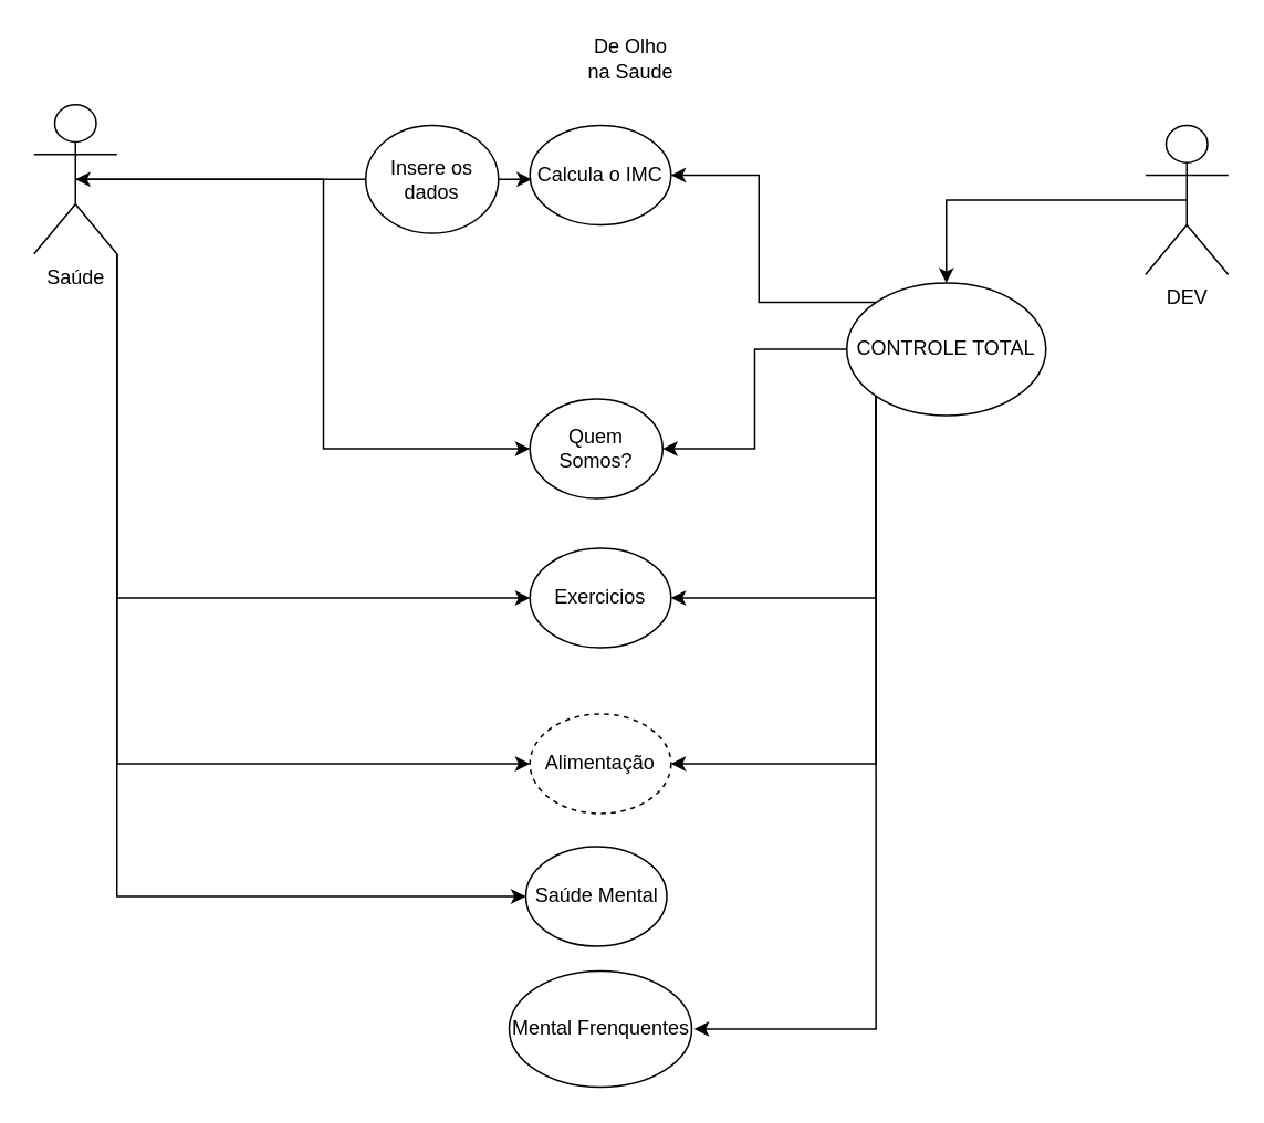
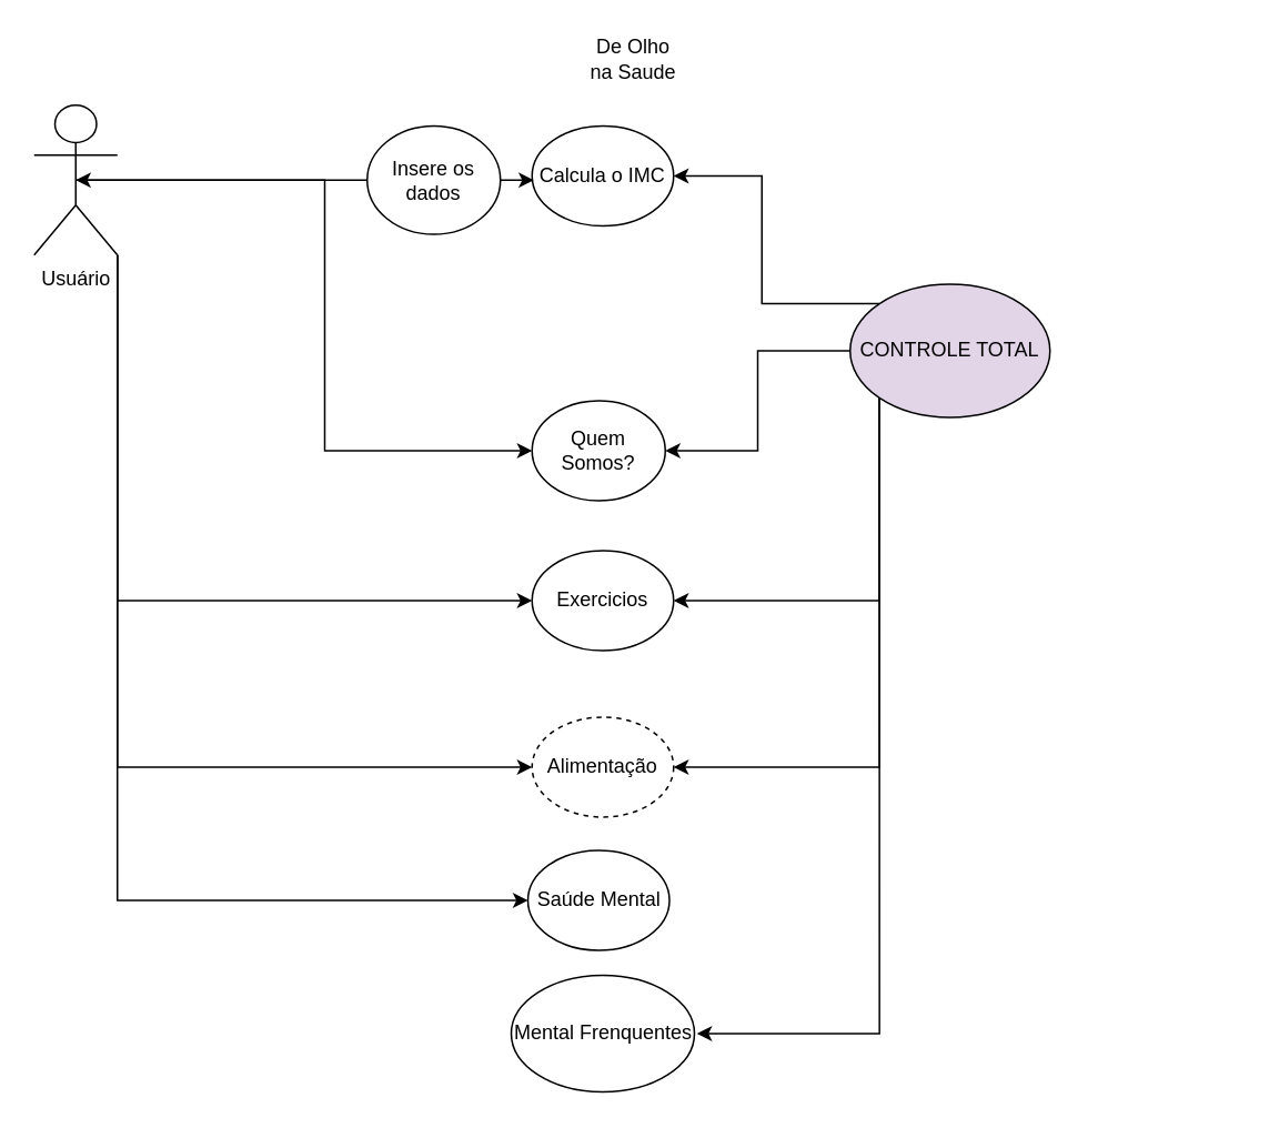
- <mxCell id="7" style="edgeStyle=orthogonalEdgeStyle;rounded=0;orthogonalLoop=1;jettySize=auto;html=1;exitX=0.5;exitY=0.5;exitDx=0;exitDy=0;exitPerimeter=0;entryX=0.5;entryY=0;entryDx=0;entryDy=0;" edge="1" parent="1" source="8" target="24"><mxGeometry relative="1" as="geometry" /></mxCell>
- <mxCell id="8" value="DEV" style="shape=umlActor;verticalLabelPosition=bottom;verticalAlign=top;html=1;outlineConnect=0;fontStyle=0;align=center;fillColor=#FFFFFF;" parent="1" vertex="1"><mxGeometry x="690" y="75" width="50" height="90" as="geometry" /></mxCell>
- <mxCell id="6" value="Saúde&lt;br&gt;" style="shape=umlActor;verticalLabelPosition=bottom;verticalAlign=top;html=1;outlineConnect=0;fontStyle=0;align=center;fillColor=#FFFFFF;" parent="1" vertex="1"><mxGeometry x="20" y="62.5" width="50" height="90" as="geometry" /></mxCell>
+ <mxCell id="6" value="Usuário&lt;br&gt;" style="shape=umlActor;verticalLabelPosition=bottom;verticalAlign=top;html=1;outlineConnect=0;fontStyle=0;align=center;fillColor=#FFFFFF;" parent="1" vertex="1"><mxGeometry x="20" y="62.5" width="50" height="90" as="geometry" /></mxCell>
- <mxCell id="24" value="CONTROLE TOTAL" style="ellipse;whiteSpace=wrap;html=1;" vertex="1" parent="1"><mxGeometry x="510" y="170" width="120" height="80" as="geometry" /></mxCell>
+ <mxCell id="24" value="CONTROLE TOTAL" style="ellipse;whiteSpace=wrap;html=1;fillColor=#e1d5e7;" vertex="1" parent="1"><mxGeometry x="510" y="170" width="120" height="80" as="geometry" /></mxCell>
